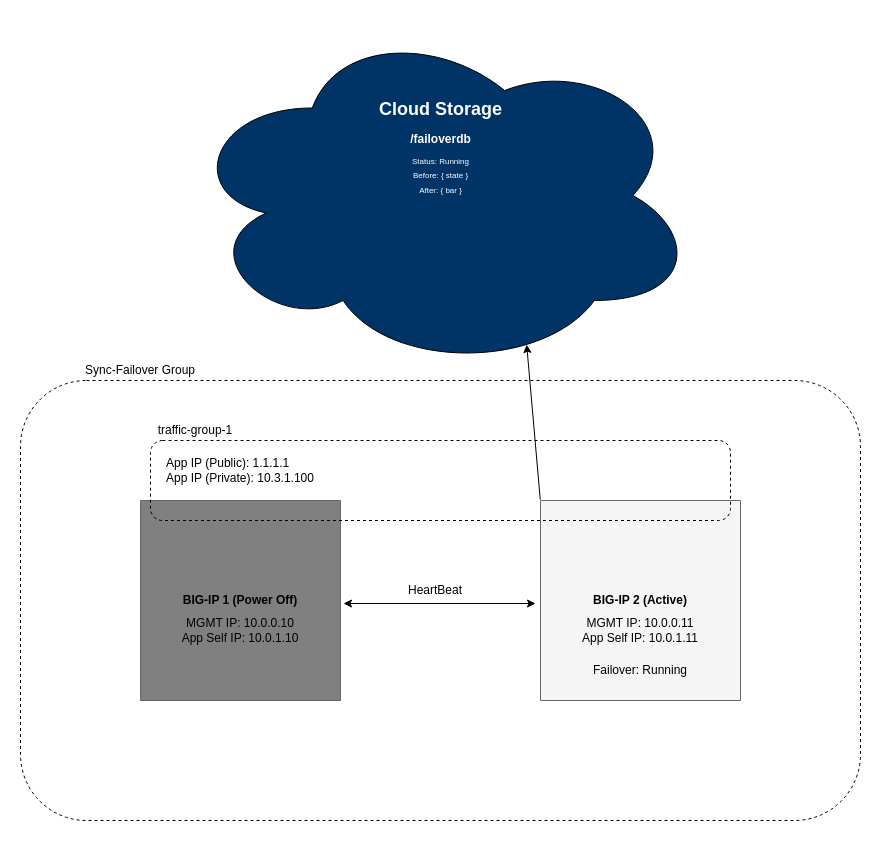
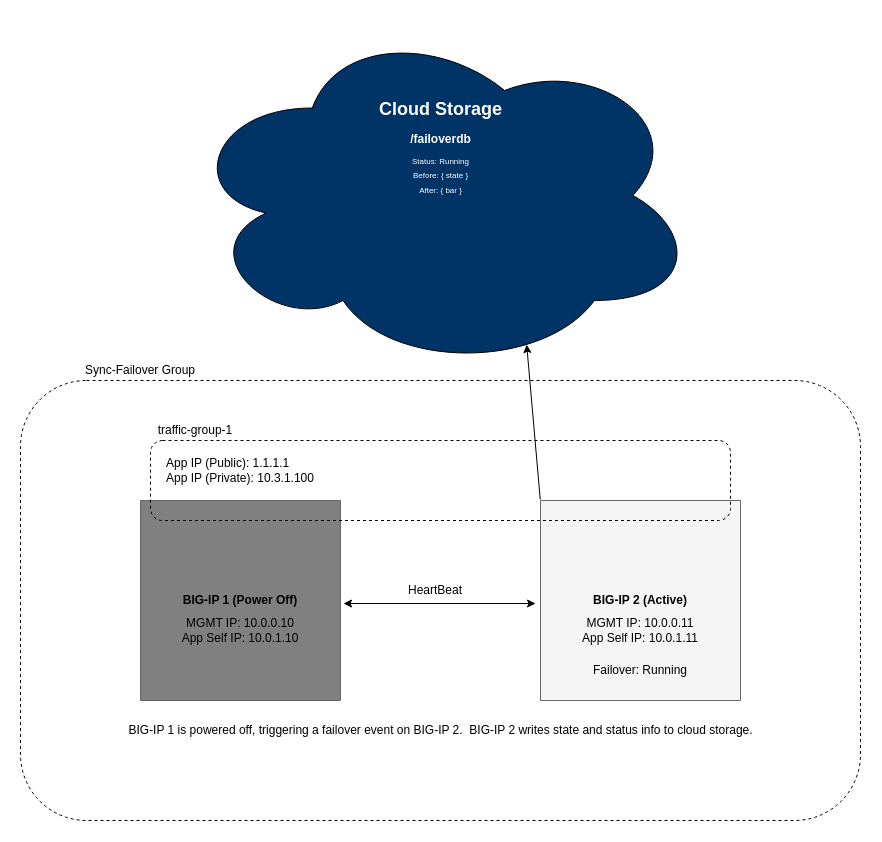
+ <mxCell id="17" value="BIG-IP 1 is powered off, triggering a failover event on BIG-IP 2.&amp;nbsp; BIG-IP 2 writes state and status info to cloud storage." style="text;html=1;resizable=0;autosize=1;align=center;verticalAlign=middle;points=[];fillColor=none;strokeColor=none;rounded=0;" vertex="1" parent="1"><mxGeometry x="120" y="720" width="640" height="20" as="geometry" /></mxCell>
